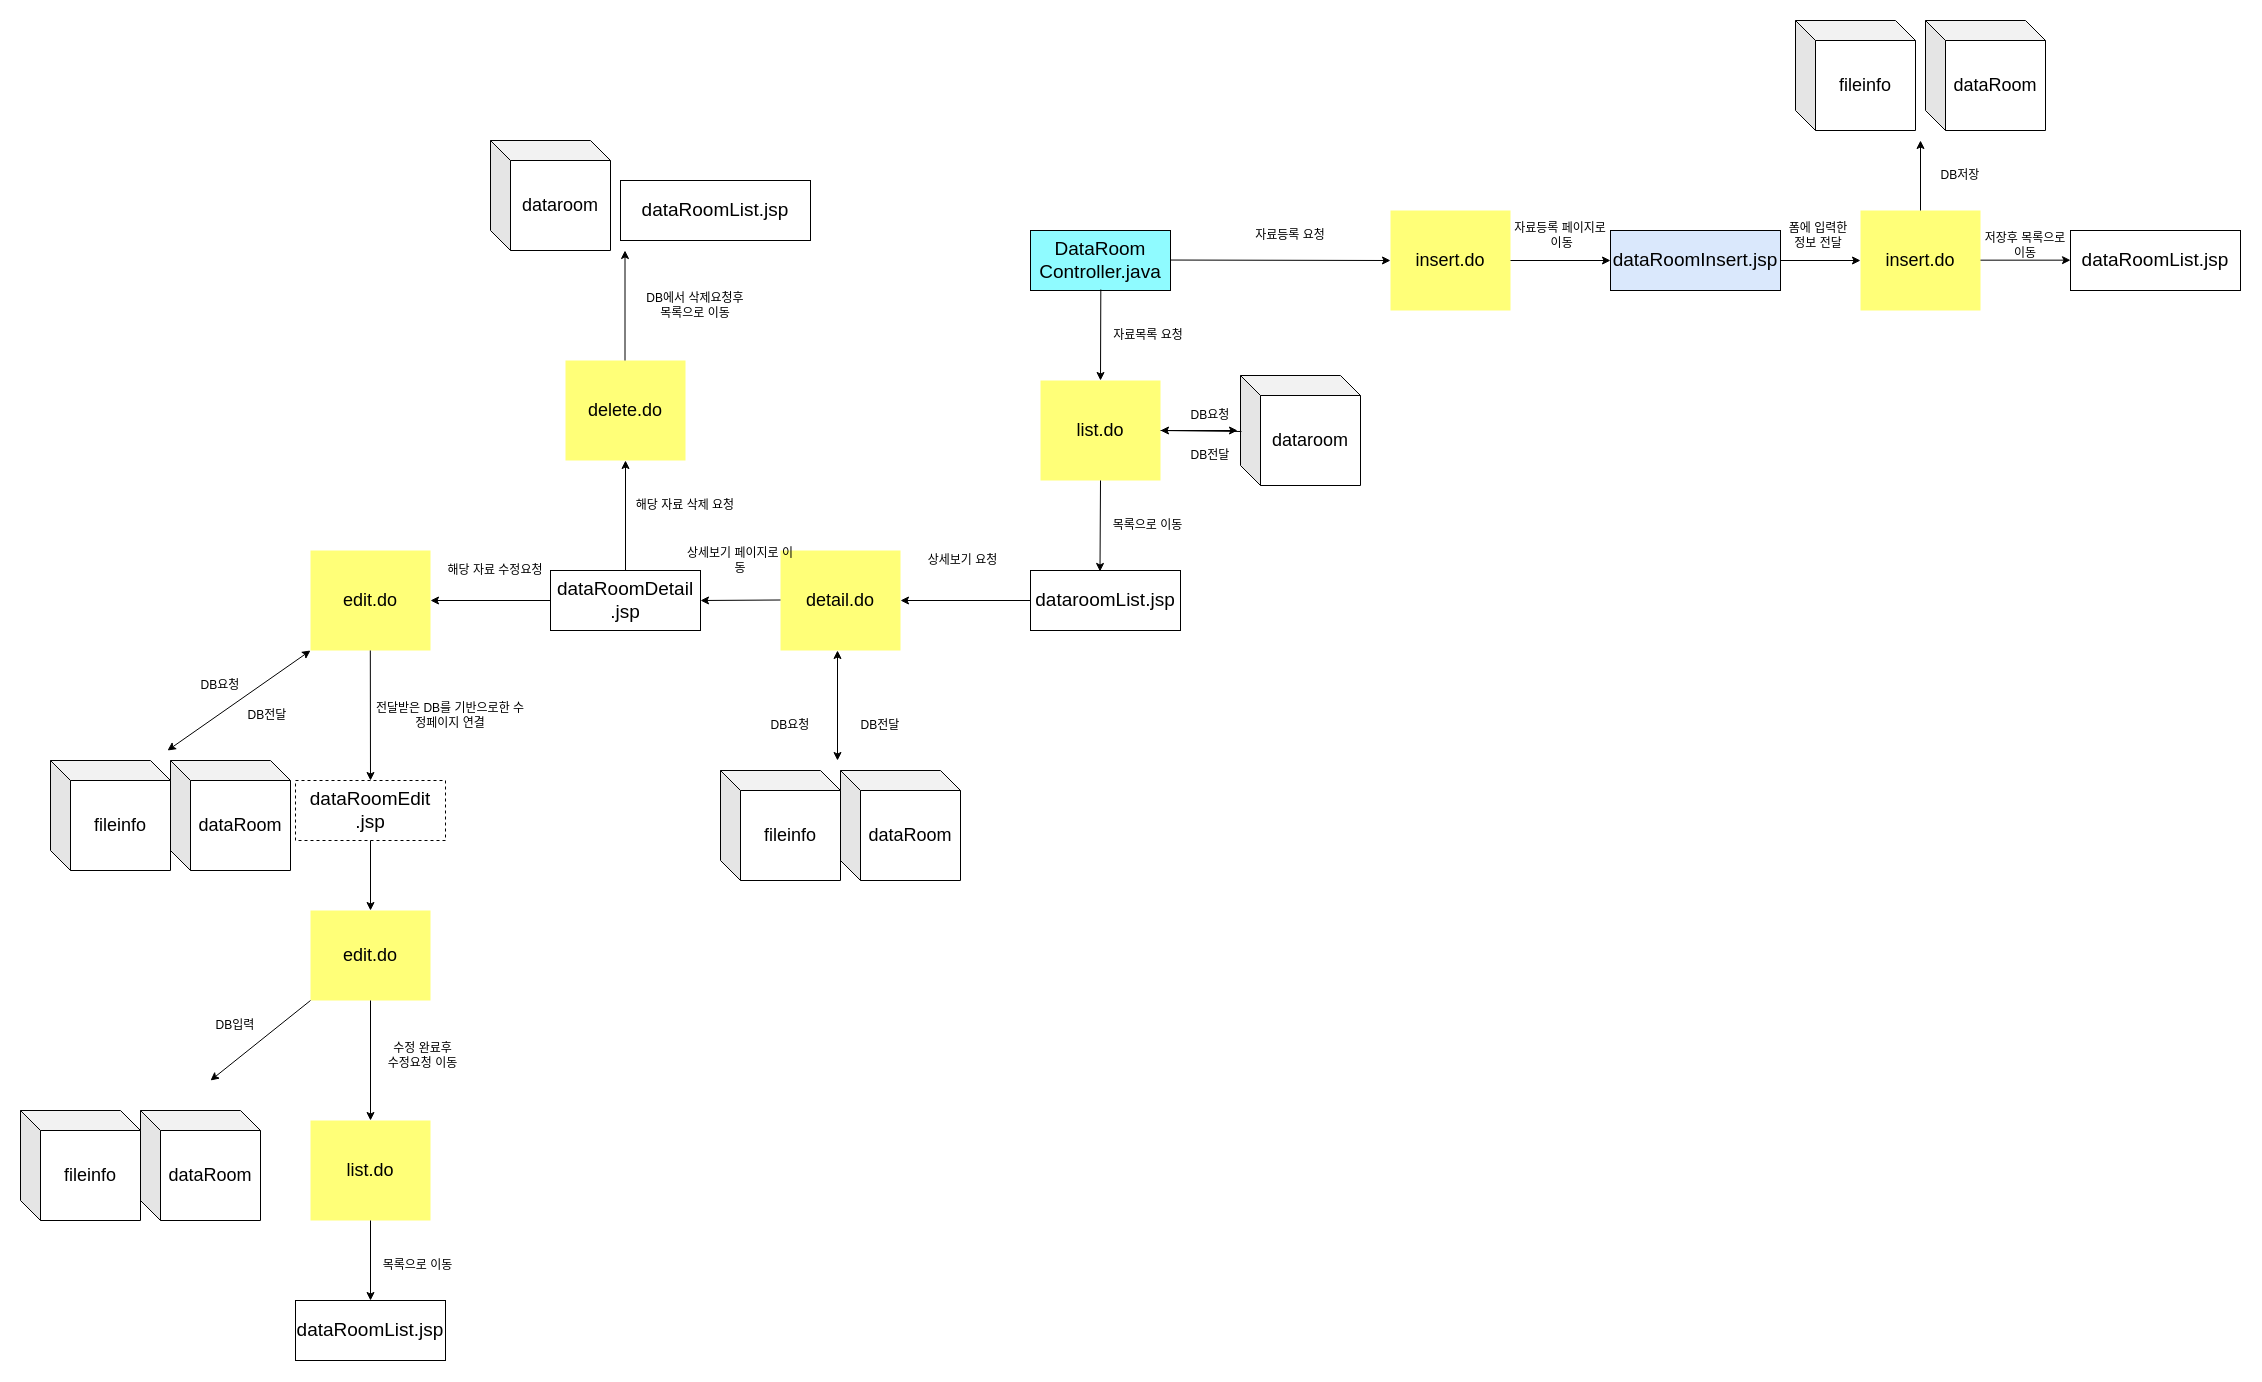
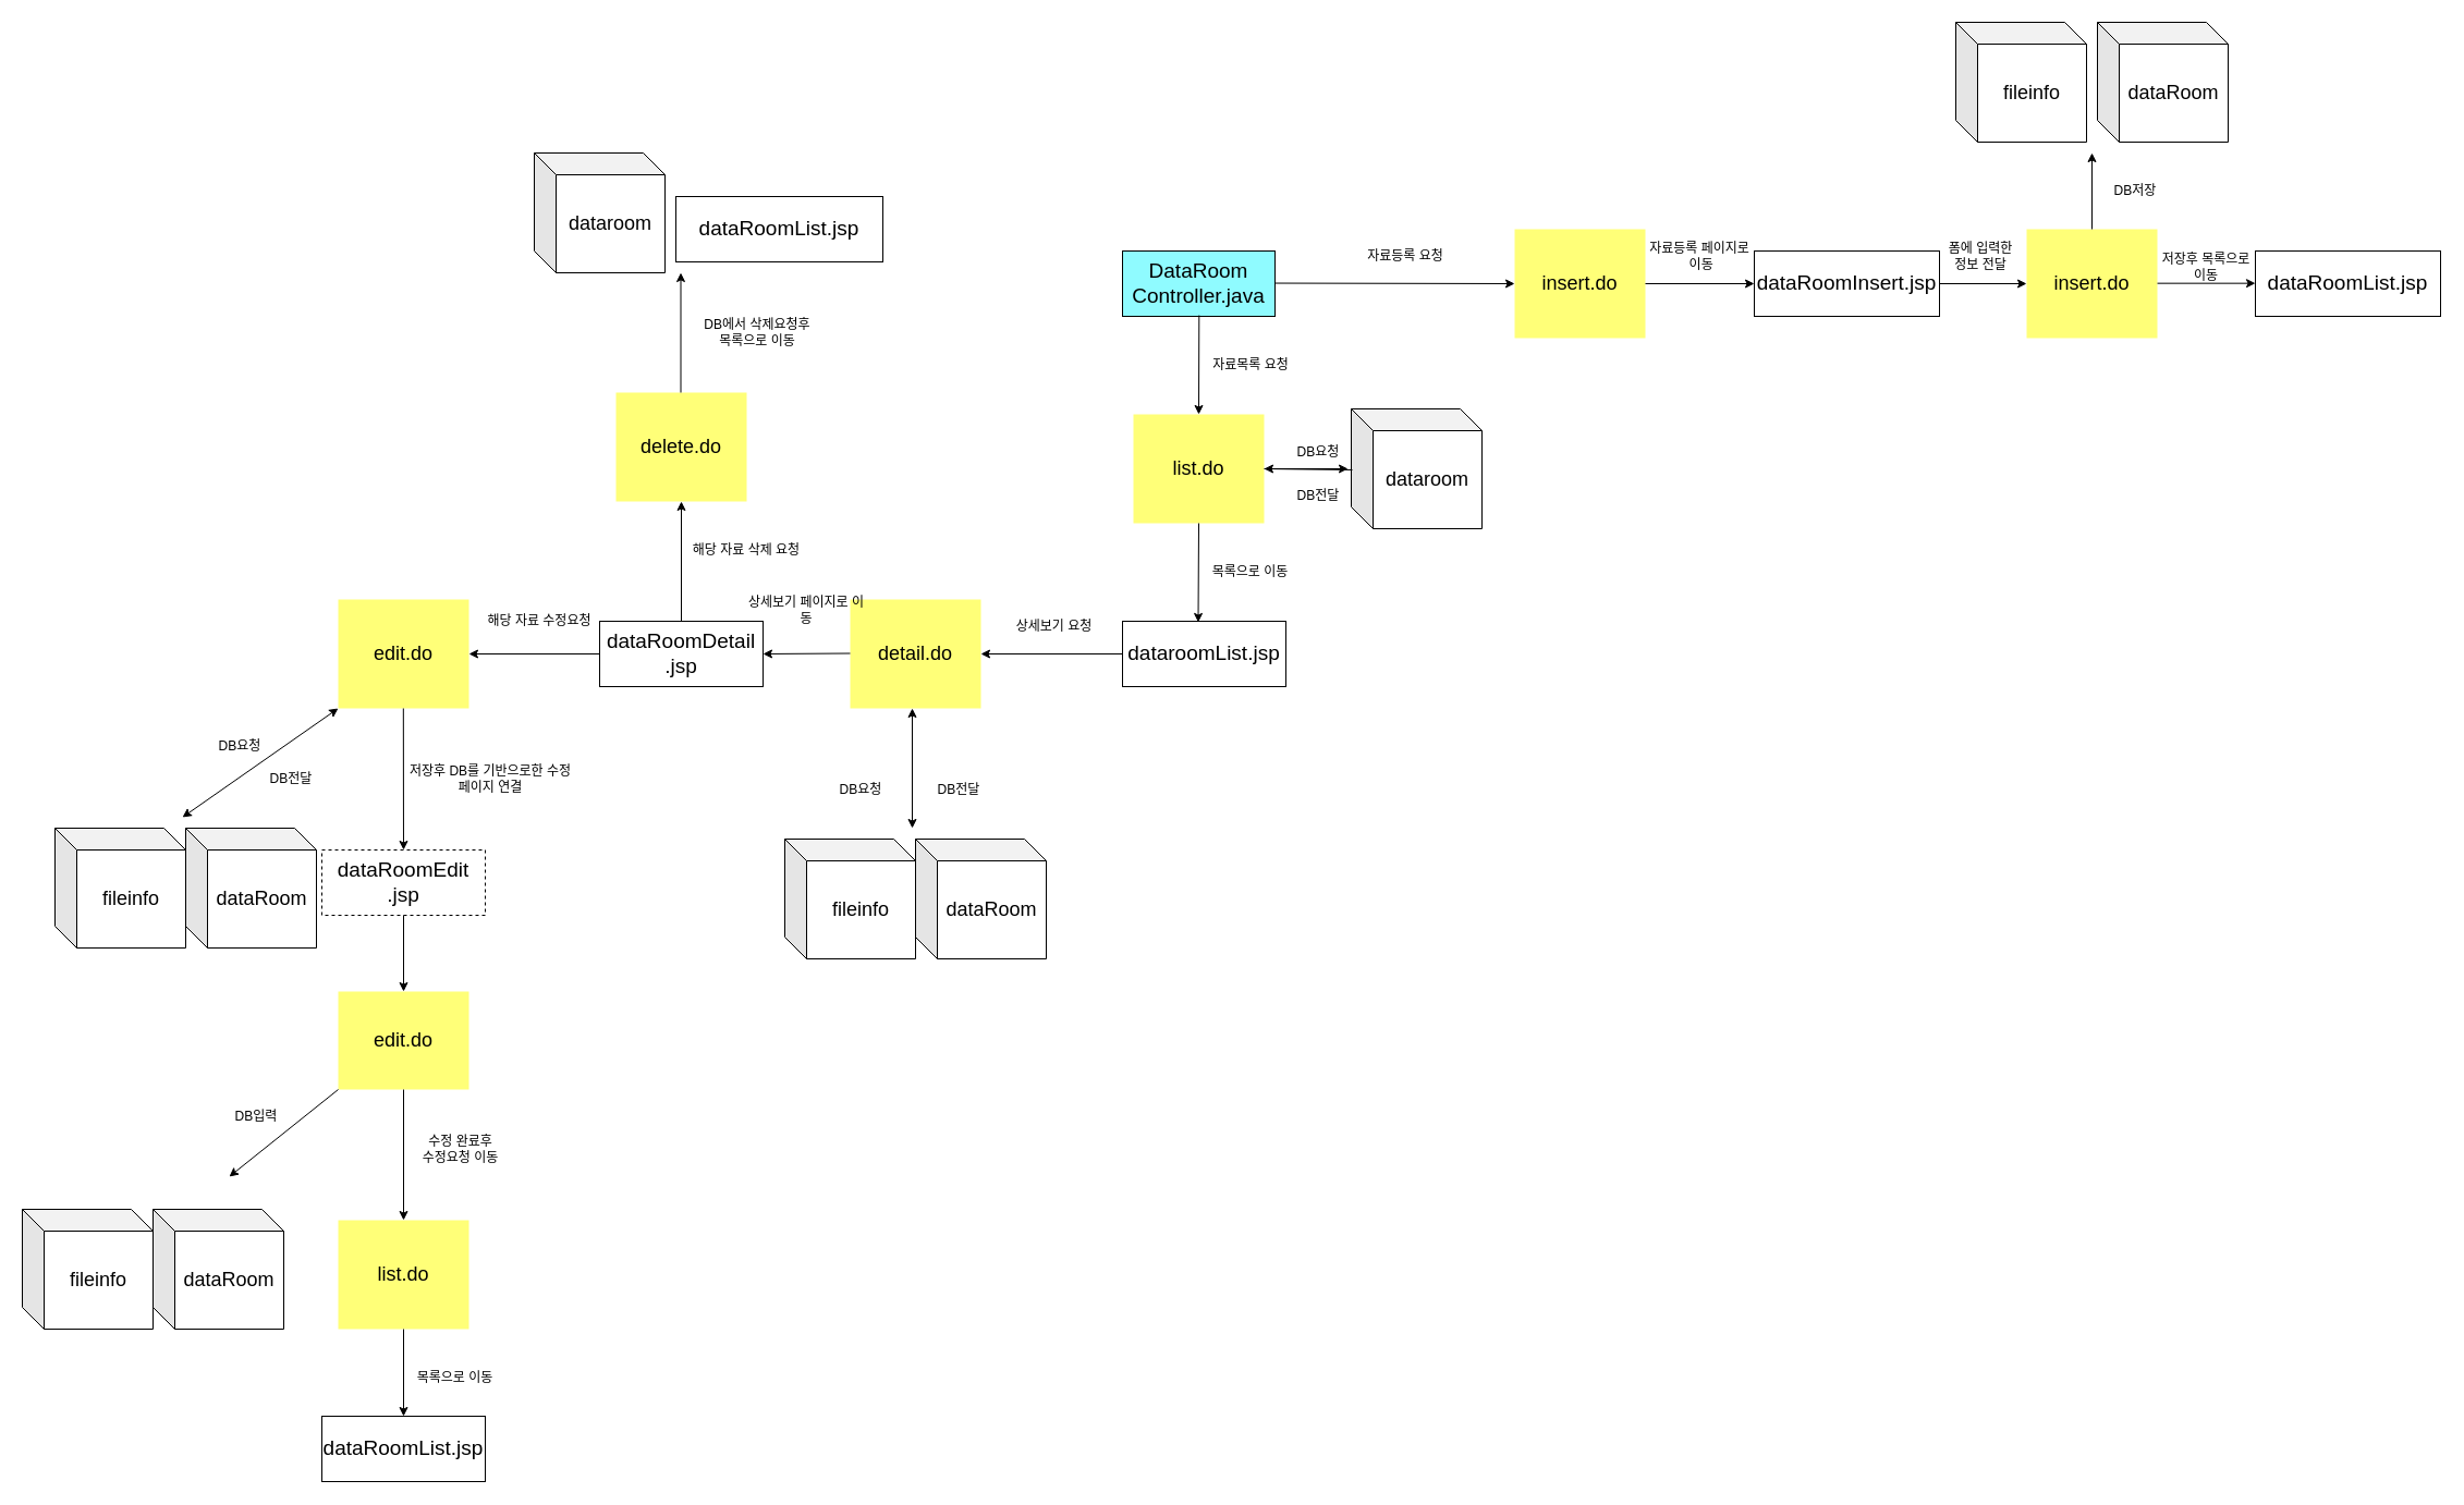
- <mxCell id="61" value="&lt;font style=&quot;font-size: 19px;&quot;&gt;dataRoomInsert.jsp&lt;br&gt;&lt;/font&gt;" style="rounded=0;whiteSpace=wrap;html=1;fillColor=#dae8fc;" parent="1" vertex="1"><mxGeometry x="1610" y="230" width="170" height="60" as="geometry" /></mxCell>
+ <mxCell id="61" value="&lt;font style=&quot;font-size: 19px;&quot;&gt;dataRoomInsert.jsp&lt;br&gt;&lt;/font&gt;" style="rounded=0;whiteSpace=wrap;html=1;" parent="1" vertex="1"><mxGeometry x="1610" y="230" width="170" height="60" as="geometry" /></mxCell>
- <mxCell id="67" value="상세보기 요청" style="text;html=1;strokeColor=none;fillColor=none;align=center;verticalAlign=middle;whiteSpace=wrap;rounded=0;" parent="1" vertex="1"><mxGeometry x="915" y="545" width="95" height="30" as="geometry" /></mxCell>
+ <mxCell id="67" value="상세보기 요청" style="text;html=1;strokeColor=none;fillColor=none;align=center;verticalAlign=middle;whiteSpace=wrap;rounded=0;" parent="1" vertex="1"><mxGeometry x="920" y="560" width="95" height="30" as="geometry" /></mxCell>
- <mxCell id="46" value="전달받은 DB를 기반으로한 수정페이지 연결" style="text;html=1;strokeColor=none;fillColor=none;align=center;verticalAlign=middle;whiteSpace=wrap;rounded=0;" parent="1" vertex="1"><mxGeometry x="370" y="700" width="160" height="30" as="geometry" /></mxCell>
+ <mxCell id="46" value="저장후 DB를 기반으로한 수정페이지 연결" style="text;html=1;strokeColor=none;fillColor=none;align=center;verticalAlign=middle;whiteSpace=wrap;rounded=0;" parent="1" vertex="1"><mxGeometry x="370" y="700" width="160" height="30" as="geometry" /></mxCell>
